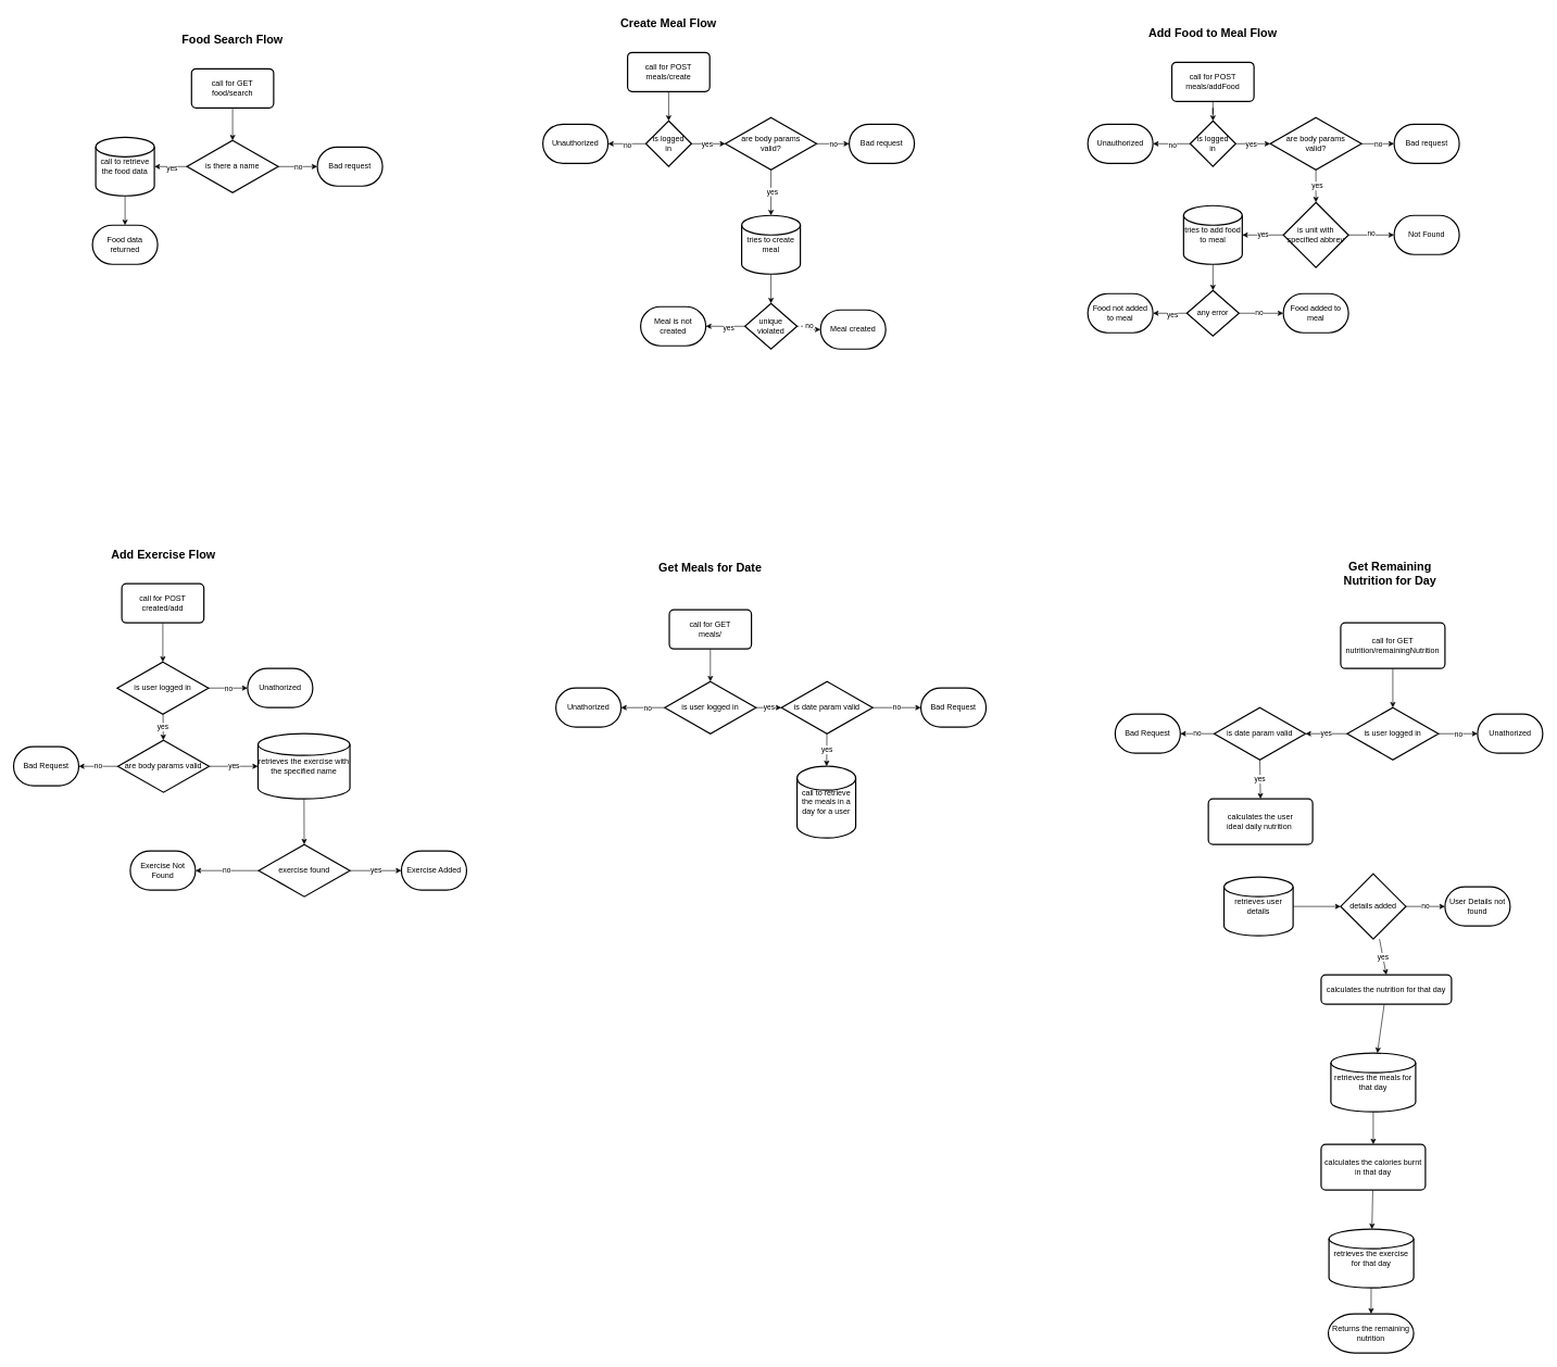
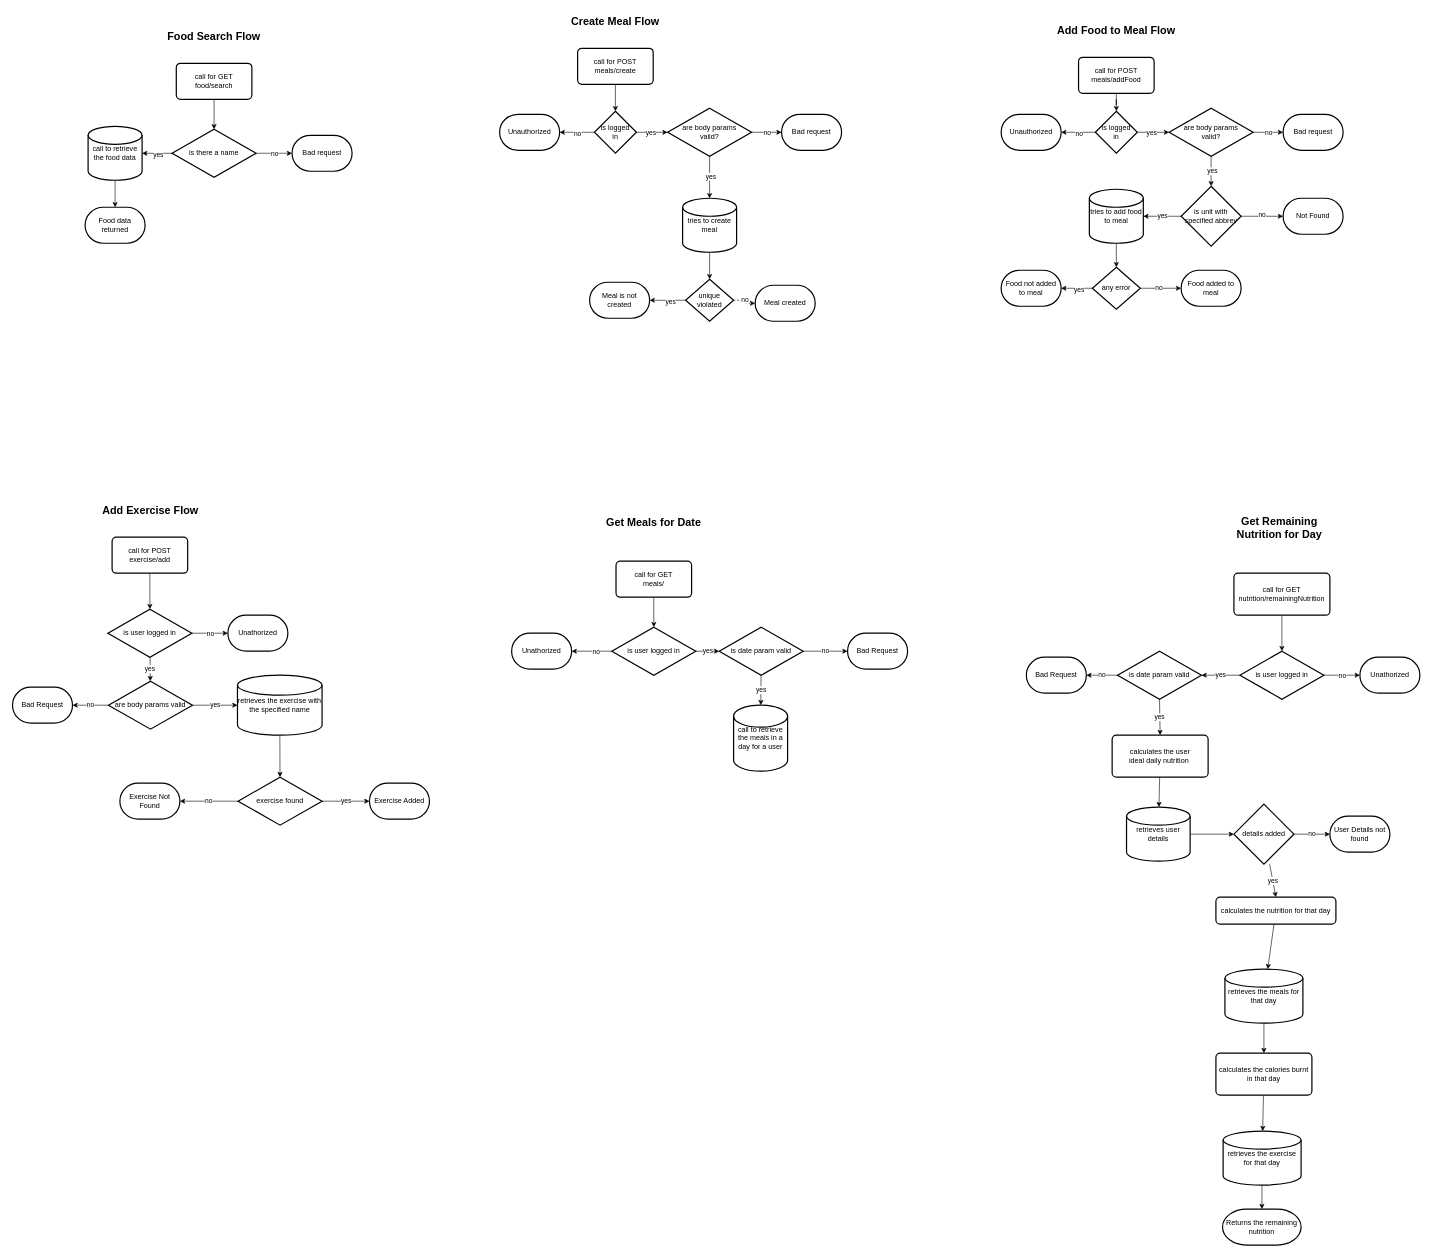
- <mxCell id="69" value="call for POST&lt;br&gt;created/add" style="rounded=1;whiteSpace=wrap;html=1;absoluteArcSize=1;arcSize=14;strokeWidth=2;" vertex="1" parent="1"><mxGeometry x="186" y="895" width="126" height="60" as="geometry" /></mxCell>
+ <mxCell id="69" value="call for POST&lt;br&gt;exercise/add" style="rounded=1;whiteSpace=wrap;html=1;absoluteArcSize=1;arcSize=14;strokeWidth=2;" vertex="1" parent="1"><mxGeometry x="186" y="895" width="126" height="60" as="geometry" /></mxCell>
+ <mxCell id="111" value="" style="edgeStyle=none;html=1;" edge="1" parent="1" source="112" target="114"><mxGeometry relative="1" as="geometry" /></mxCell>
